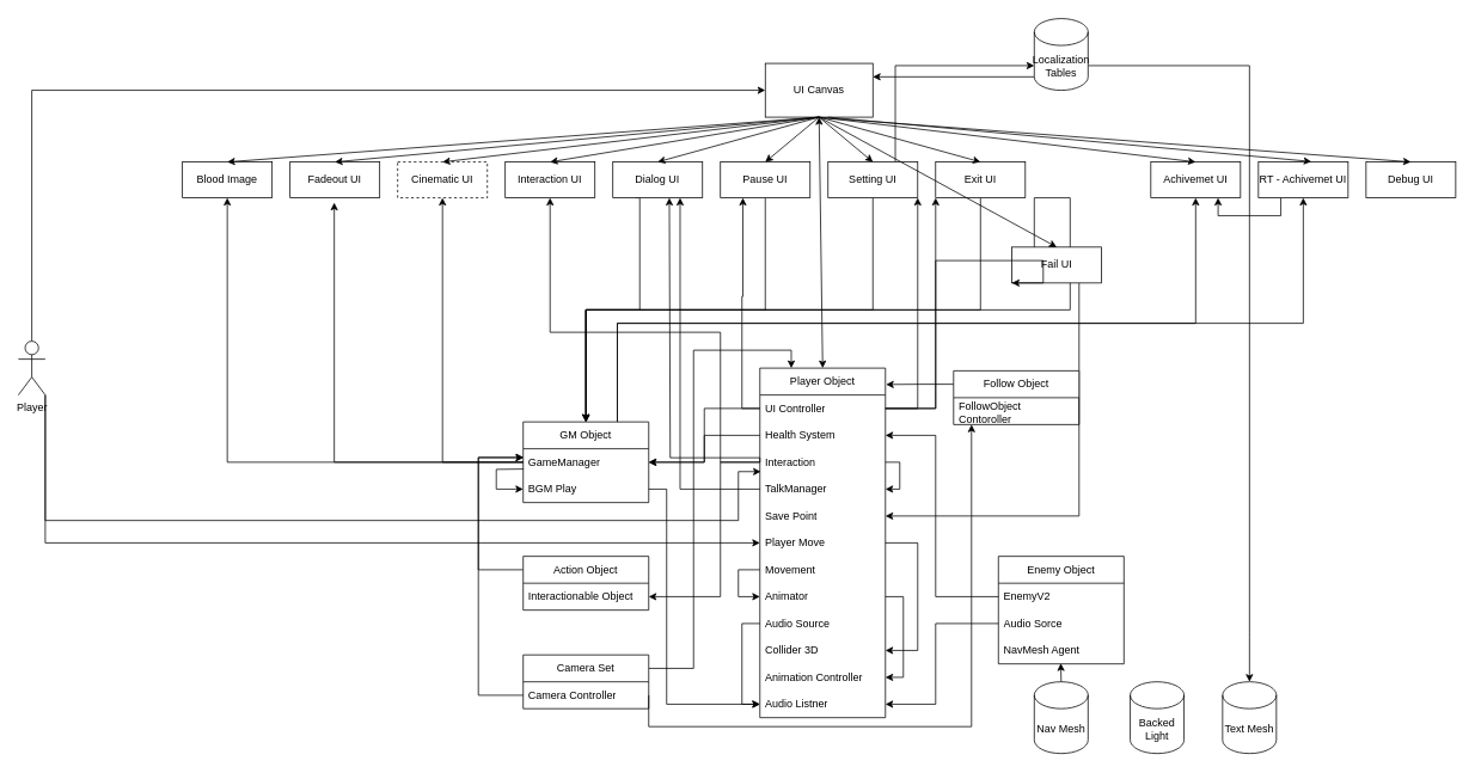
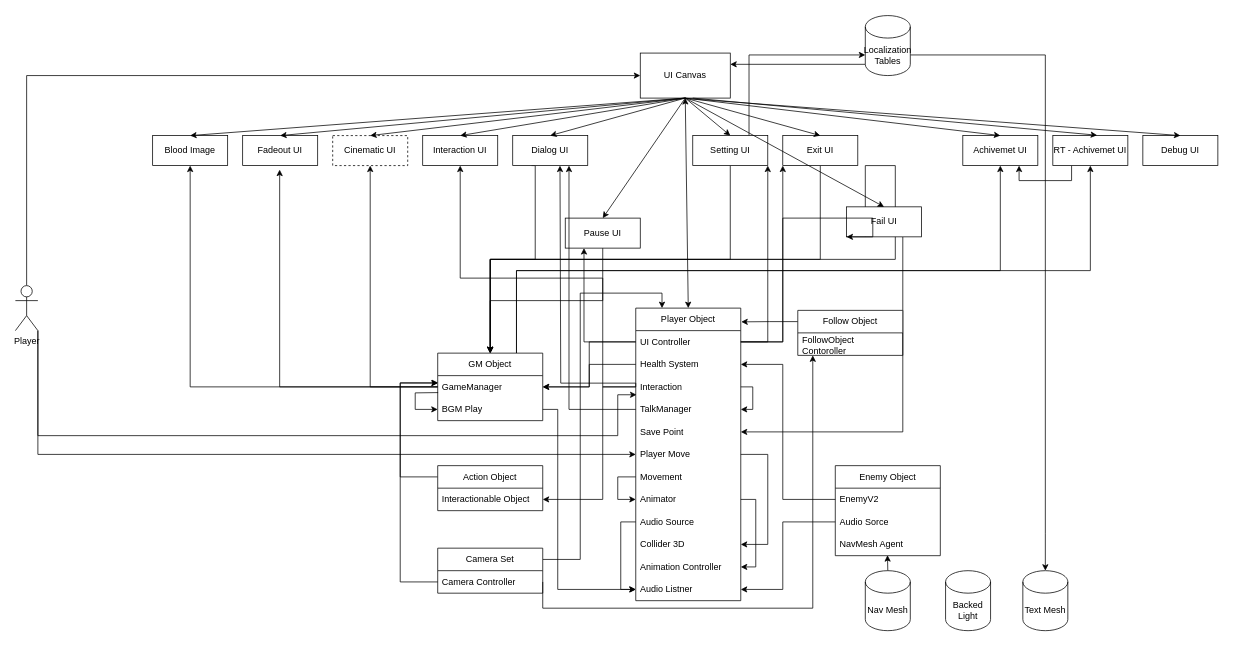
- <mxCell id="4" value="Pause UI" style="rounded=0;whiteSpace=wrap;html=1;" parent="1" vertex="1"><mxGeometry x="803" y="180" width="100" height="40" as="geometry" /></mxCell>
+ <mxCell id="4" value="Pause UI" style="rounded=0;whiteSpace=wrap;html=1;" parent="1" vertex="1"><mxGeometry x="753" y="290" width="100" height="40" as="geometry" /></mxCell>
